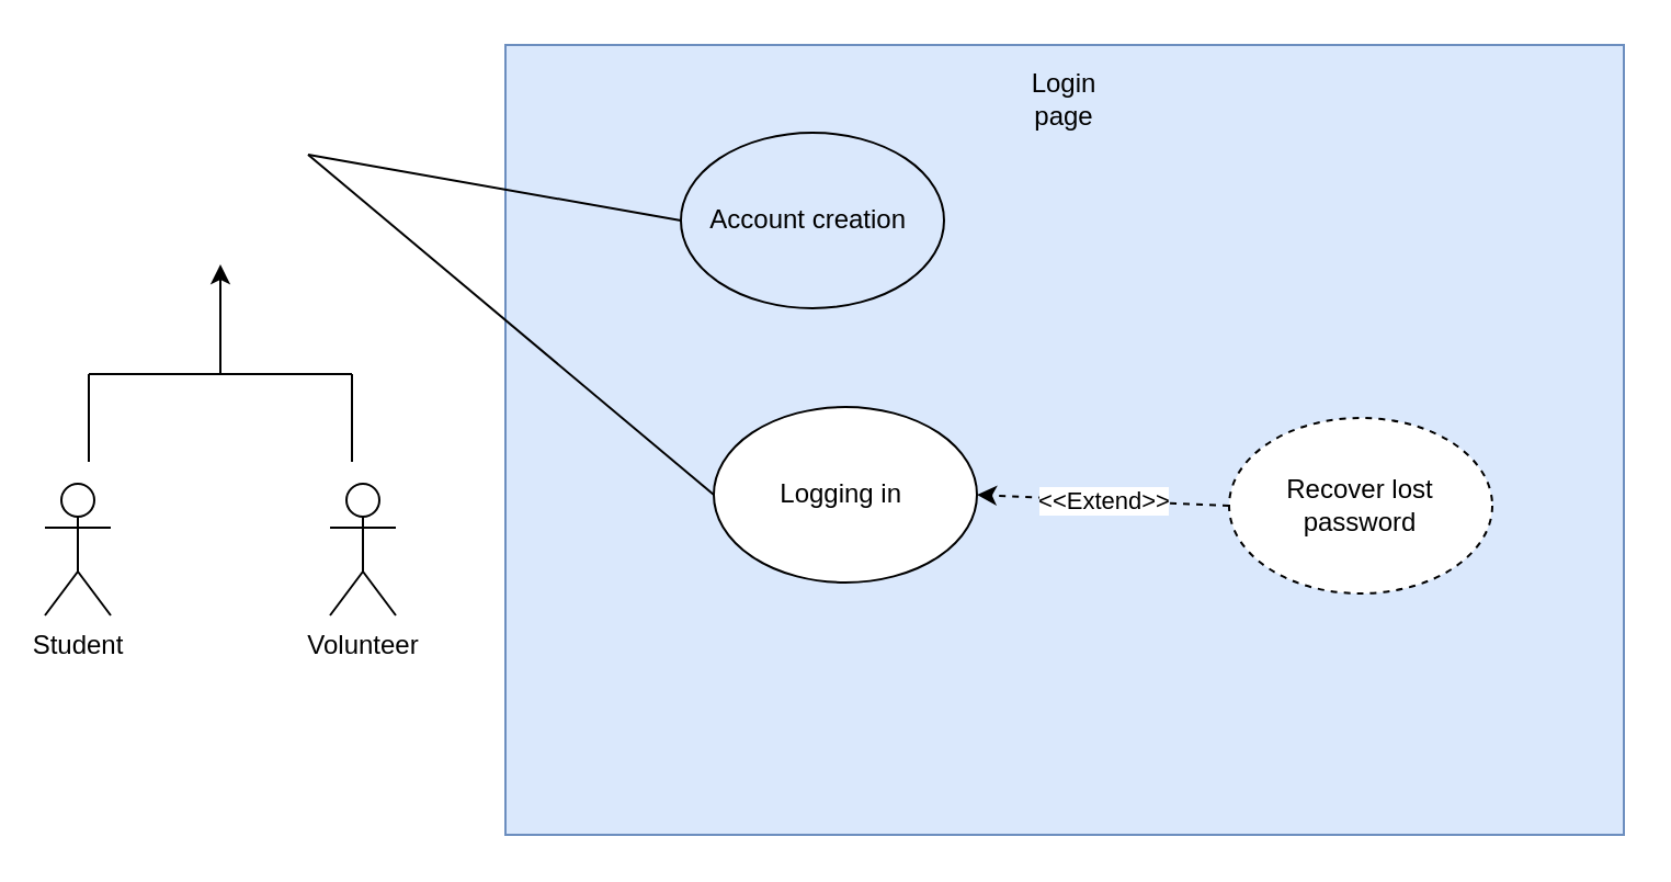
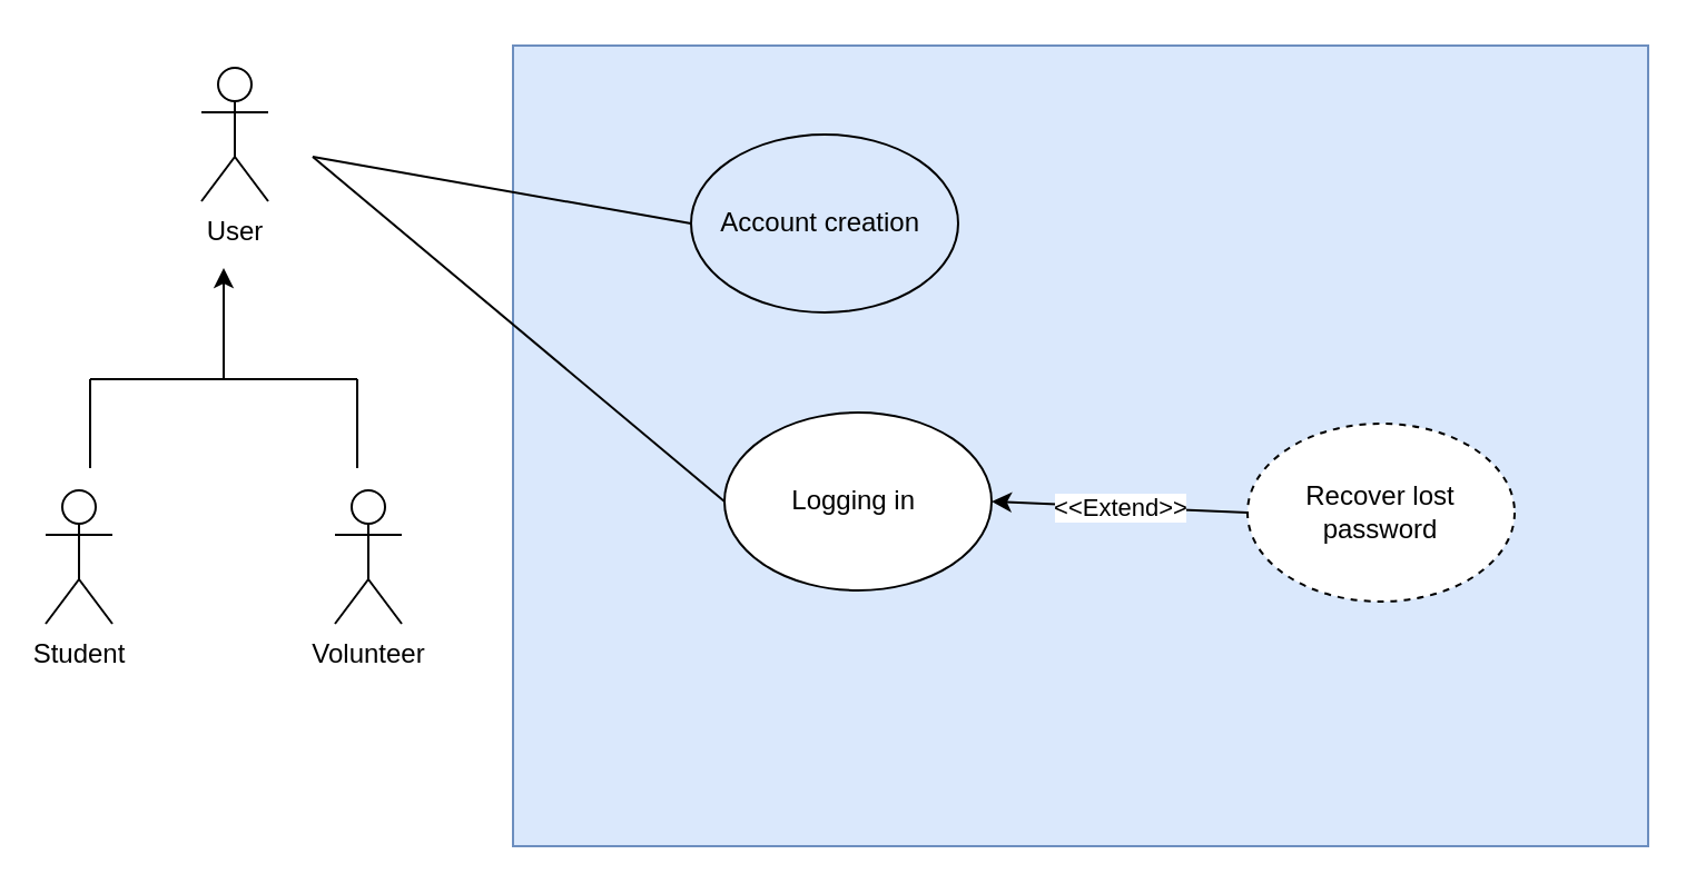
- <mxCell id="10" value="Login page" style="text;html=1;strokeColor=none;fillColor=none;align=center;verticalAlign=middle;whiteSpace=wrap;rounded=0;" vertex="1" parent="1"><mxGeometry x="455" y="30" width="60" height="30" as="geometry" /></mxCell>
+ <mxCell id="2" value="User" style="shape=umlActor;verticalLabelPosition=bottom;verticalAlign=top;html=1;outlineConnect=0;" vertex="1" parent="1"><mxGeometry x="90" y="30" width="30" height="60" as="geometry" /></mxCell>
- <mxCell id="14" value="" style="endArrow=classic;html=1;rounded=0;exitX=0;exitY=0.5;exitDx=0;exitDy=0;entryX=1;entryY=0.5;entryDx=0;entryDy=0;dashed=1;" edge="1" parent="1" source="13" target="12"><mxGeometry relative="1" as="geometry"><mxPoint x="310" y="320" as="sourcePoint" /><mxPoint x="410" y="320" as="targetPoint" /></mxGeometry></mxCell>
+ <mxCell id="14" value="" style="endArrow=classic;html=1;rounded=0;exitX=0;exitY=0.5;exitDx=0;exitDy=0;entryX=1;entryY=0.5;entryDx=0;entryDy=0;" edge="1" parent="1" source="13" target="12"><mxGeometry relative="1" as="geometry"><mxPoint x="310" y="320" as="sourcePoint" /><mxPoint x="410" y="320" as="targetPoint" /></mxGeometry></mxCell>
